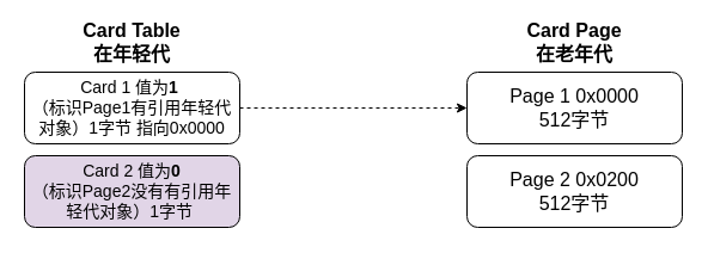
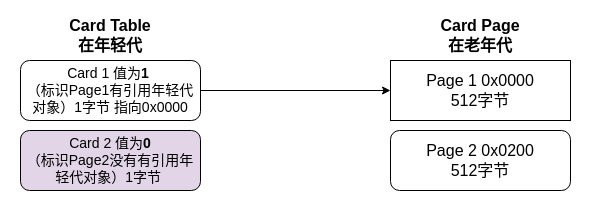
- <mxCell id="2" style="edgeStyle=orthogonalEdgeStyle;rounded=0;orthogonalLoop=1;jettySize=auto;html=1;exitX=1;exitY=0.5;exitDx=0;exitDy=0;entryX=0;entryY=0.5;entryDx=0;entryDy=0;dashed=1;" edge="1" parent="1" source="3" target="4"><mxGeometry relative="1" as="geometry" /></mxCell>
+ <mxCell id="2" style="edgeStyle=orthogonalEdgeStyle;rounded=0;orthogonalLoop=1;jettySize=auto;html=1;exitX=1;exitY=0.5;exitDx=0;exitDy=0;entryX=0;entryY=0.5;entryDx=0;entryDy=0;" edge="1" parent="1" source="3" target="4"><mxGeometry relative="1" as="geometry" /></mxCell>
- <mxCell id="4" value="&lt;font style=&quot;font-size: 16px;&quot;&gt;Page 1 0x0000&lt;/font&gt;&lt;div&gt;&lt;font style=&quot;font-size: 16px;&quot;&gt;512字节&lt;/font&gt;&lt;/div&gt;" style="rounded=1;whiteSpace=wrap;html=1;" vertex="1" parent="1"><mxGeometry x="390" y="60" width="180" height="60" as="geometry" /></mxCell>
+ <mxCell id="4" value="&lt;font style=&quot;font-size: 16px;&quot;&gt;Page 1 0x0000&lt;/font&gt;&lt;div&gt;&lt;font style=&quot;font-size: 16px;&quot;&gt;512字节&lt;/font&gt;&lt;/div&gt;" style="whiteSpace=wrap;html=1;rounded=0;" vertex="1" parent="1"><mxGeometry x="390" y="60" width="180" height="60" as="geometry" /></mxCell>
